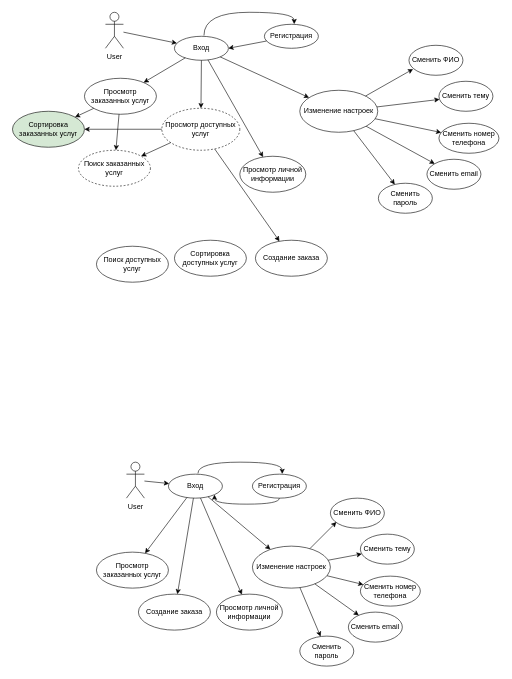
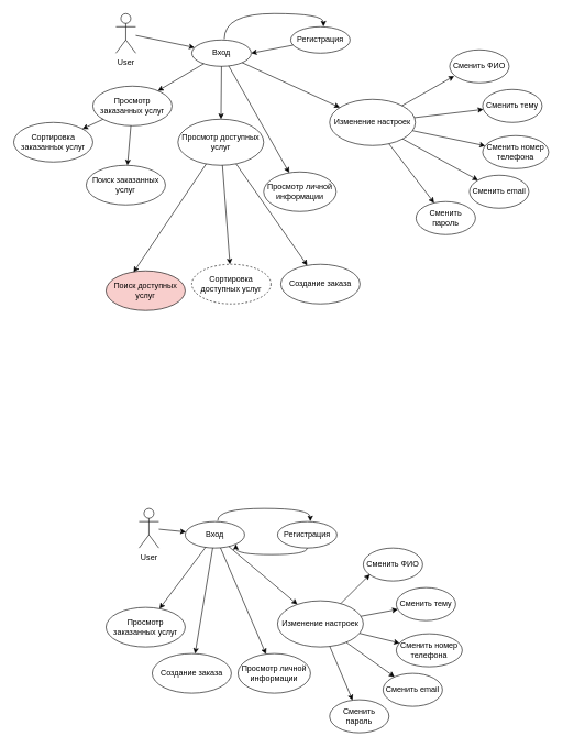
- <mxCell id="55" value="Сортировка заказанных услуг" style="ellipse;whiteSpace=wrap;html=1;fillColor=#d5e8d4;" vertex="1" parent="1"><mxGeometry x="20" y="185" width="120" height="60" as="geometry" /></mxCell>
+ <mxCell id="55" value="Сортировка заказанных услуг" style="ellipse;whiteSpace=wrap;html=1;" vertex="1" parent="1"><mxGeometry x="20" y="185" width="120" height="60" as="geometry" /></mxCell>
- <mxCell id="54" value="" style="endArrow=classic;html=1;" edge="1" parent="1" source="49" target="55"><mxGeometry width="50" height="50" relative="1" as="geometry"><mxPoint x="350" y="300" as="sourcePoint" /><mxPoint x="400" y="250" as="targetPoint" /></mxGeometry></mxCell>
+ <mxCell id="54" value="" style="endArrow=classic;html=1;entryX=0.348;entryY=0.032;entryDx=0;entryDy=0;entryPerimeter=0;" edge="1" parent="1" source="49" target="53"><mxGeometry width="50" height="50" relative="1" as="geometry"><mxPoint x="350" y="300" as="sourcePoint" /><mxPoint x="400" y="250" as="targetPoint" /></mxGeometry></mxCell>
- <mxCell id="49" value="Просмотр доступных услуг" style="ellipse;whiteSpace=wrap;html=1;dashed=1;" vertex="1" parent="1"><mxGeometry x="269" y="180" width="130" height="70" as="geometry" /></mxCell>
+ <mxCell id="49" value="Просмотр доступных услуг" style="ellipse;whiteSpace=wrap;html=1;" vertex="1" parent="1"><mxGeometry x="269" y="180" width="130" height="70" as="geometry" /></mxCell>
- <mxCell id="52" value="" style="endArrow=classic;html=1;" edge="1" parent="1" source="49" target="56"><mxGeometry width="50" height="50" relative="1" as="geometry"><mxPoint x="301" y="220" as="sourcePoint" /><mxPoint x="400" y="250" as="targetPoint" /></mxGeometry></mxCell>
+ <mxCell id="52" value="" style="endArrow=classic;html=1;" edge="1" parent="1" source="49" target="51"><mxGeometry width="50" height="50" relative="1" as="geometry"><mxPoint x="301" y="220" as="sourcePoint" /><mxPoint x="400" y="250" as="targetPoint" /></mxGeometry></mxCell>
- <mxCell id="56" value="Поиск заказанных услуг" style="ellipse;whiteSpace=wrap;html=1;dashed=1;" vertex="1" parent="1"><mxGeometry x="130" y="250" width="120" height="60" as="geometry" /></mxCell>
+ <mxCell id="56" value="Поиск заказанных услуг" style="ellipse;whiteSpace=wrap;html=1;" vertex="1" parent="1"><mxGeometry x="130" y="250" width="120" height="60" as="geometry" /></mxCell>
- <mxCell id="51" value="Сортировка доступных услуг" style="ellipse;whiteSpace=wrap;html=1;" vertex="1" parent="1"><mxGeometry x="290" y="400" width="120" height="60" as="geometry" /></mxCell>
+ <mxCell id="51" value="Сортировка доступных услуг" style="ellipse;whiteSpace=wrap;html=1;dashed=1;" vertex="1" parent="1"><mxGeometry x="290" y="400" width="120" height="60" as="geometry" /></mxCell>
- <mxCell id="53" value="Поиск доступных услуг" style="ellipse;whiteSpace=wrap;html=1;" vertex="1" parent="1"><mxGeometry x="160" y="410" width="120" height="60" as="geometry" /></mxCell>
+ <mxCell id="53" value="Поиск доступных услуг" style="ellipse;whiteSpace=wrap;html=1;fillColor=#f8cecc;" vertex="1" parent="1"><mxGeometry x="160" y="410" width="120" height="60" as="geometry" /></mxCell>
